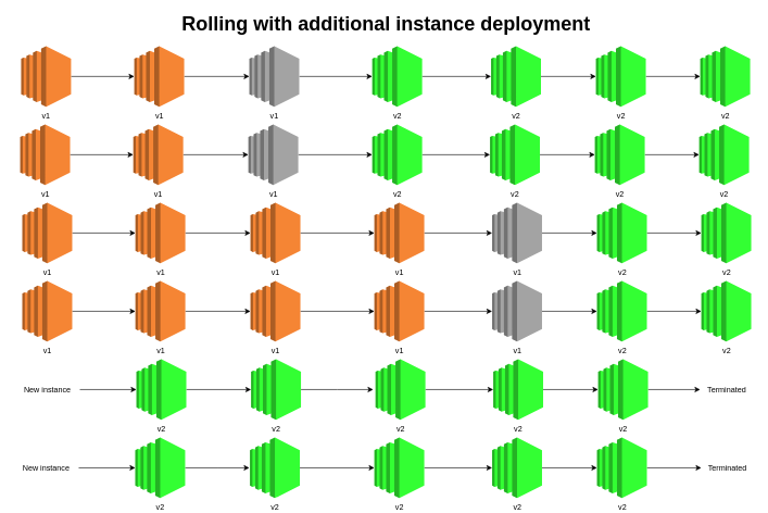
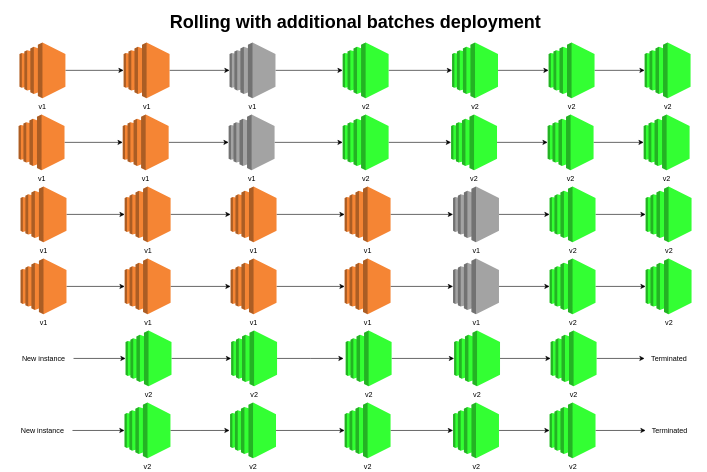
- <mxCell id="26" value="Rolling with additional instance deployment" style="text;html=1;strokeColor=none;fillColor=none;align=center;verticalAlign=middle;whiteSpace=wrap;rounded=0;fontSize=30;fontStyle=1" parent="1" vertex="1"><mxGeometry x="30.5" y="20" width="1121.5" height="30" as="geometry" /></mxCell>
+ <mxCell id="26" value="Rolling with additional batches deployment" style="text;html=1;strokeColor=none;fillColor=none;align=center;verticalAlign=middle;whiteSpace=wrap;rounded=0;fontSize=30;fontStyle=1" parent="1" vertex="1"><mxGeometry x="30.5" y="20" width="1121.5" height="30" as="geometry" /></mxCell>
